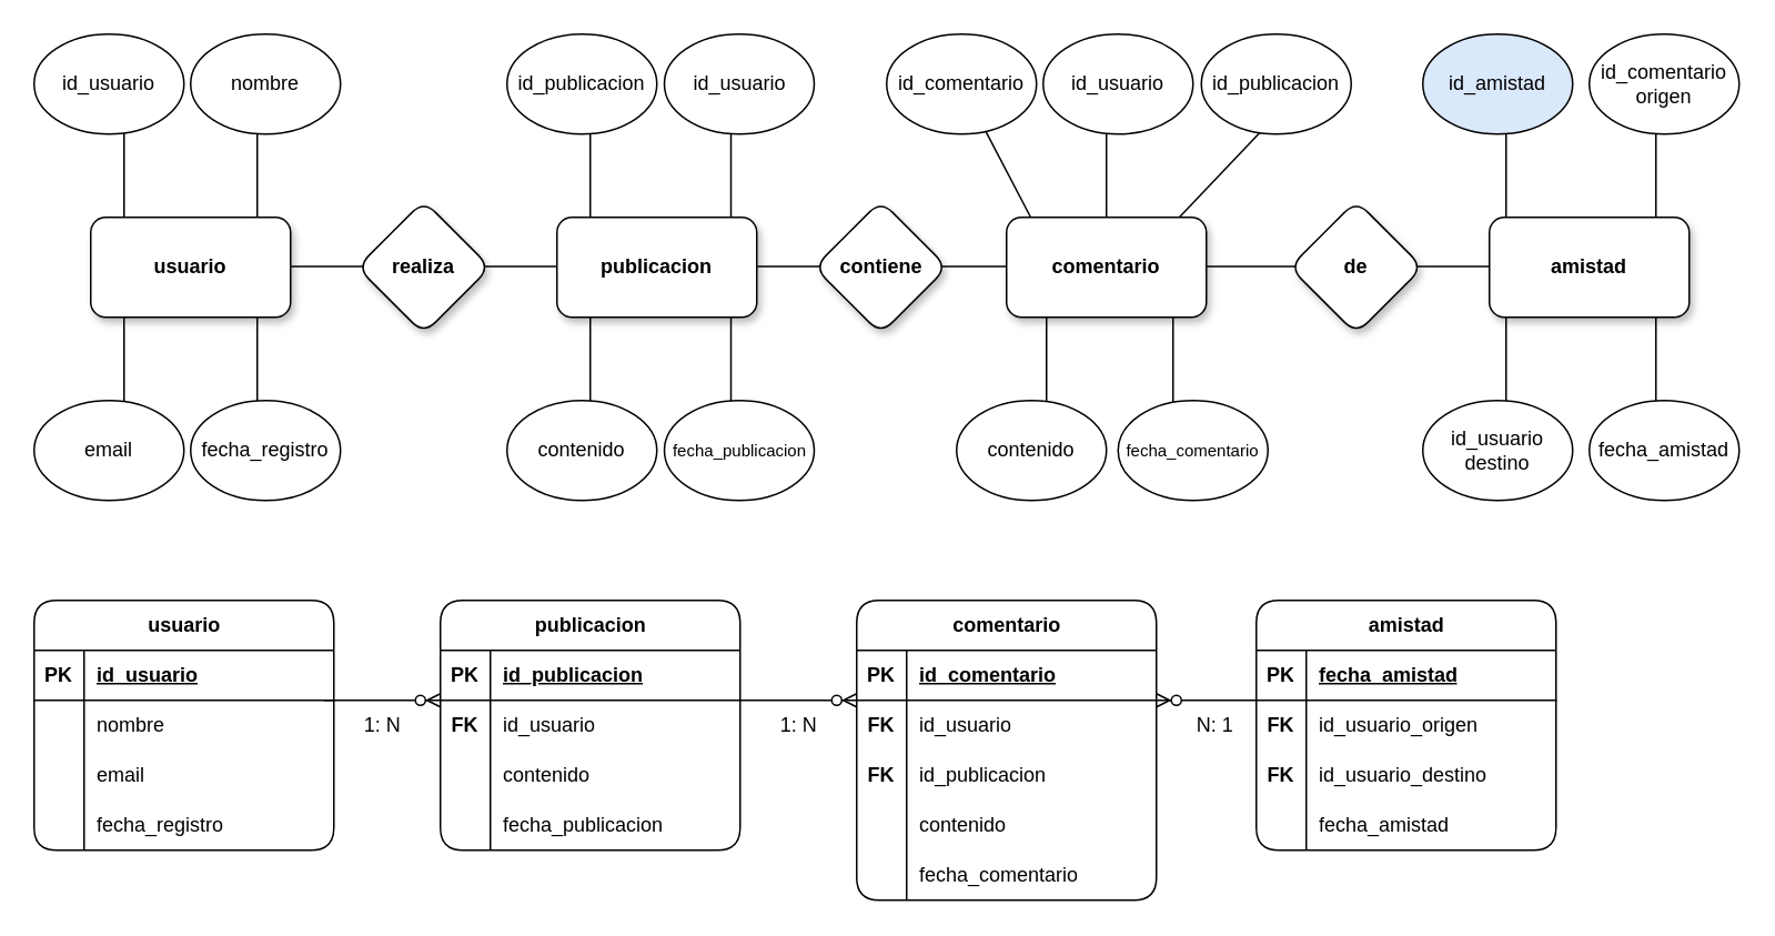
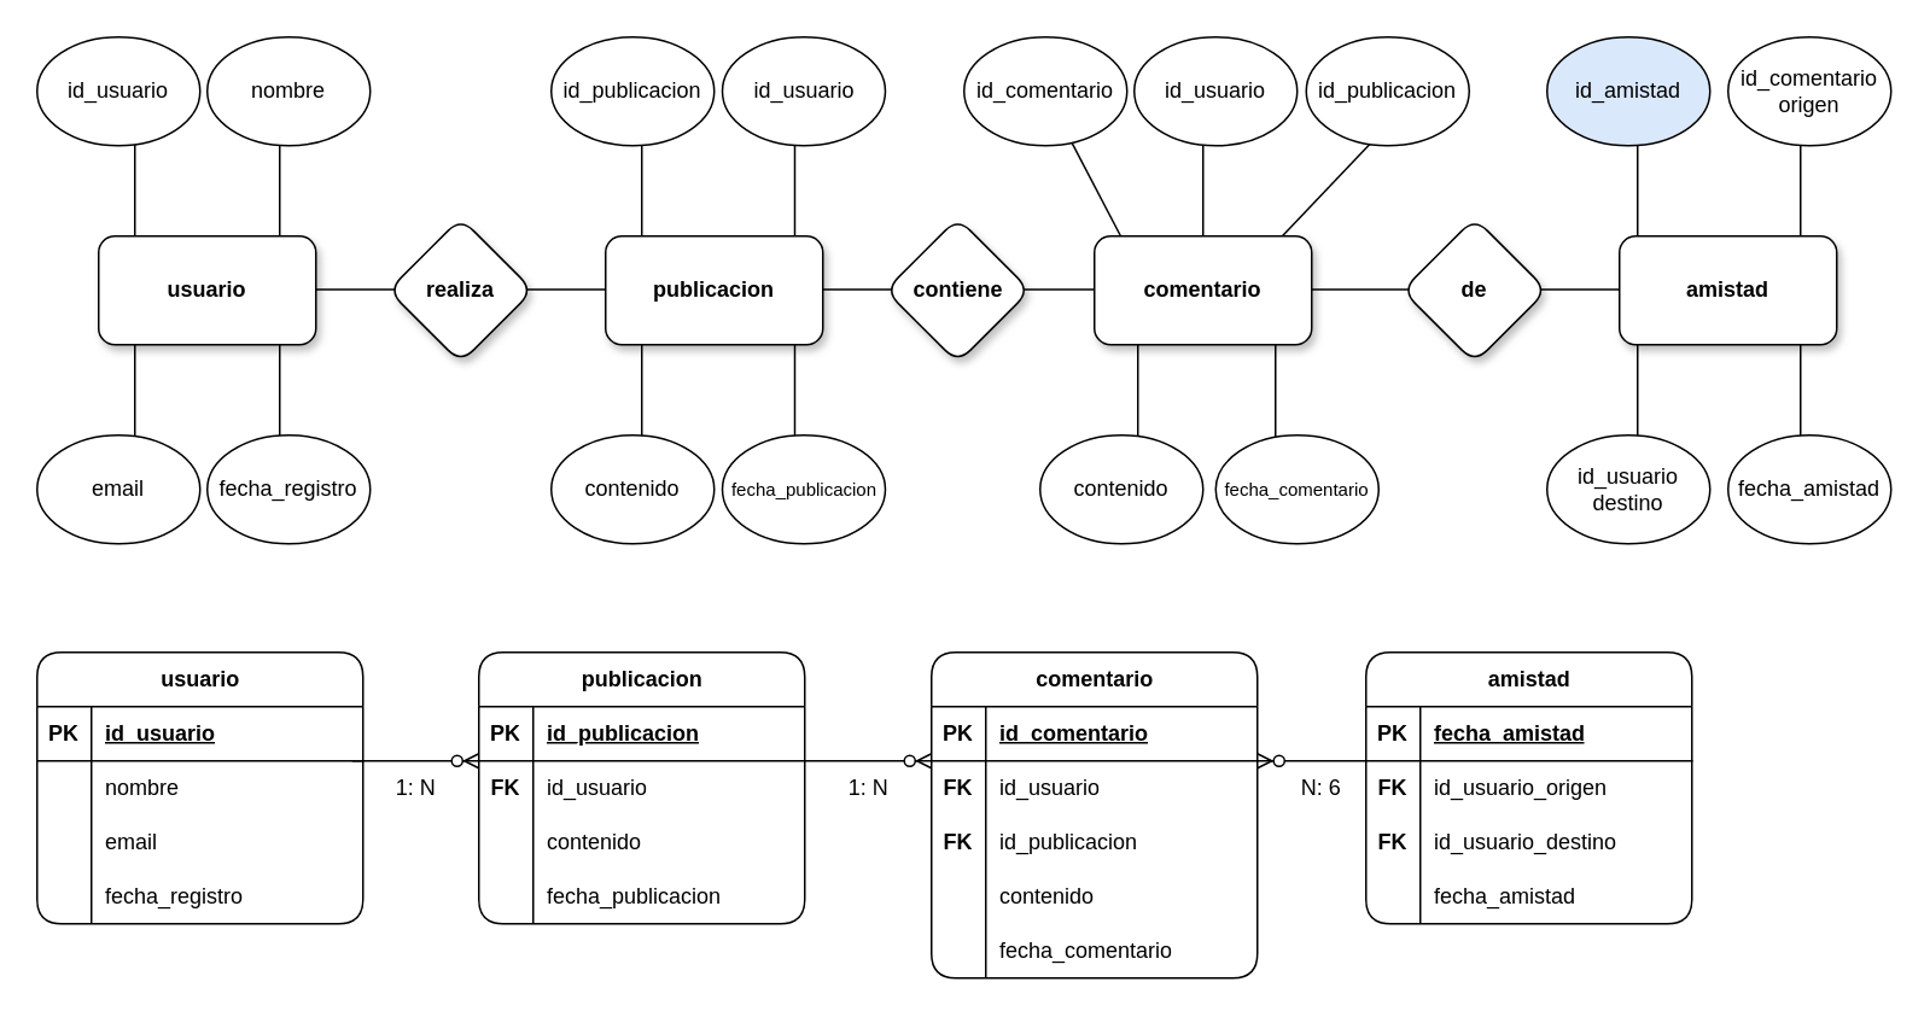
- <mxCell id="109" value="N: 1" style="text;html=1;align=center;verticalAlign=middle;resizable=0;points=[];autosize=1;strokeColor=none;fillColor=none;" vertex="1" parent="1"><mxGeometry x="704" y="420" width="50" height="30" as="geometry" /></mxCell>
+ <mxCell id="109" value="N: 6" style="text;html=1;align=center;verticalAlign=middle;resizable=0;points=[];autosize=1;strokeColor=none;fillColor=none;" vertex="1" parent="1"><mxGeometry x="704" y="420" width="50" height="30" as="geometry" /></mxCell>
